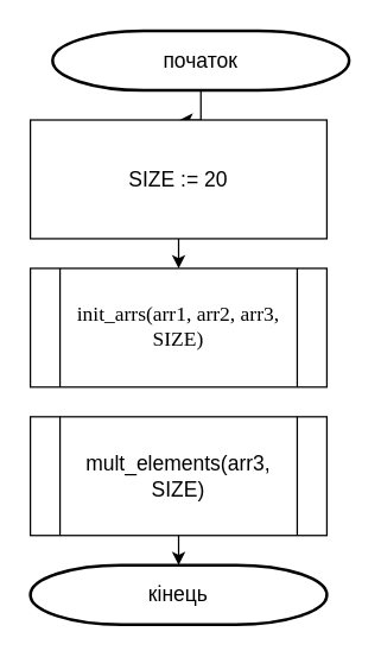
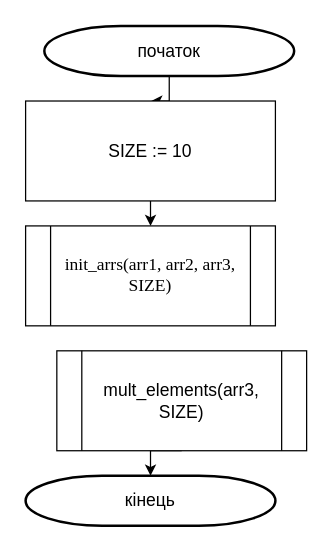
- <mxCell id="5" value="&lt;font style=&quot;font-size: 14px&quot;&gt;SIZE := 20&lt;/font&gt;" style="rounded=0;whiteSpace=wrap;html=1;" vertex="1" parent="1"><mxGeometry x="20" y="80" width="200" height="80" as="geometry" /></mxCell>
+ <mxCell id="5" value="&lt;font style=&quot;font-size: 14px&quot;&gt;SIZE := 10&lt;/font&gt;" style="rounded=0;whiteSpace=wrap;html=1;" vertex="1" parent="1"><mxGeometry x="20" y="80" width="200" height="80" as="geometry" /></mxCell>
- <mxCell id="9" value="&lt;span style=&quot;font-size: 14px&quot;&gt;mult_elements(arr3, SIZE)&lt;/span&gt;" style="shape=process;whiteSpace=wrap;html=1;backgroundOutline=1;" vertex="1" parent="1"><mxGeometry x="20" y="280" width="200" height="80" as="geometry" /></mxCell>
+ <mxCell id="9" value="&lt;span style=&quot;font-size: 14px&quot;&gt;mult_elements(arr3, SIZE)&lt;/span&gt;" style="shape=process;whiteSpace=wrap;html=1;backgroundOutline=1;" vertex="1" parent="1"><mxGeometry x="45" y="280" width="200" height="80" as="geometry" /></mxCell>
